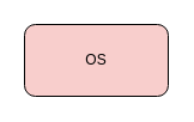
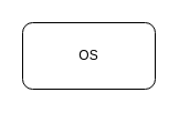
- <mxCell id="2" value="OS" style="rounded=1;whiteSpace=wrap;html=1;fillColor=#f8cecc;" vertex="1" parent="1"><mxGeometry x="20" y="20" width="120" height="60" as="geometry" /></mxCell>
+ <mxCell id="2" value="OS" style="rounded=1;whiteSpace=wrap;html=1;" vertex="1" parent="1"><mxGeometry x="20" y="20" width="120" height="60" as="geometry" /></mxCell>
